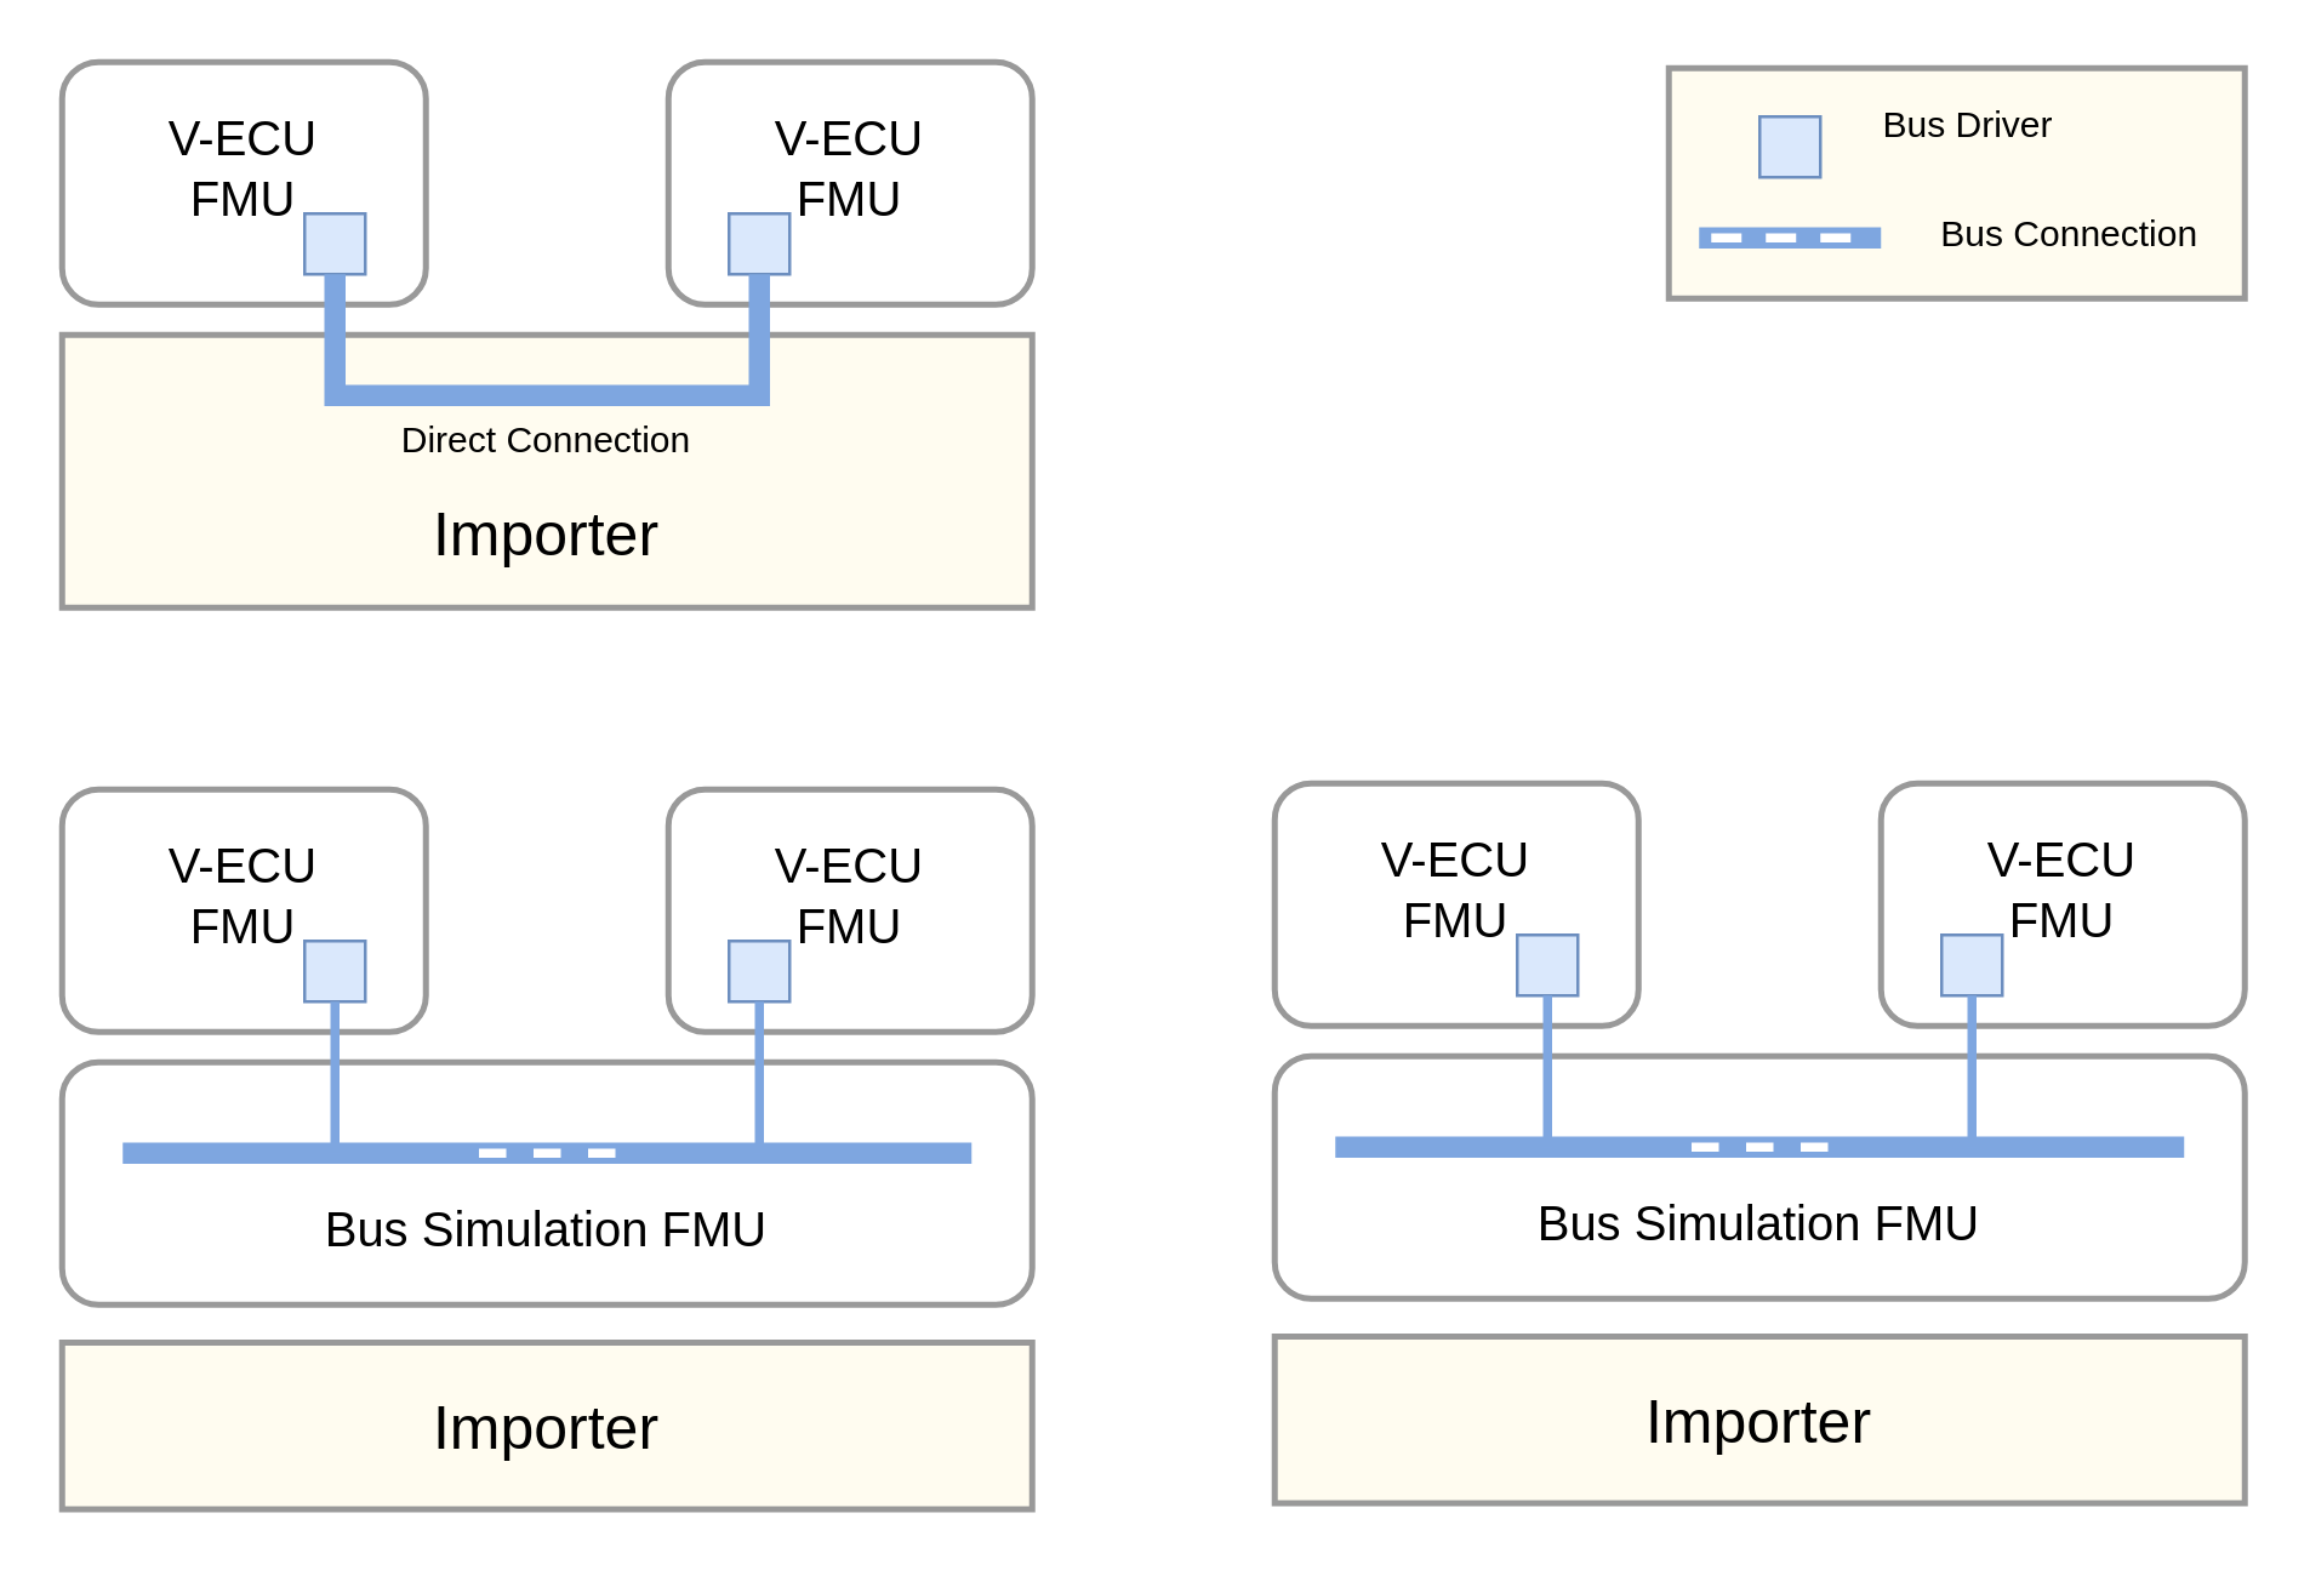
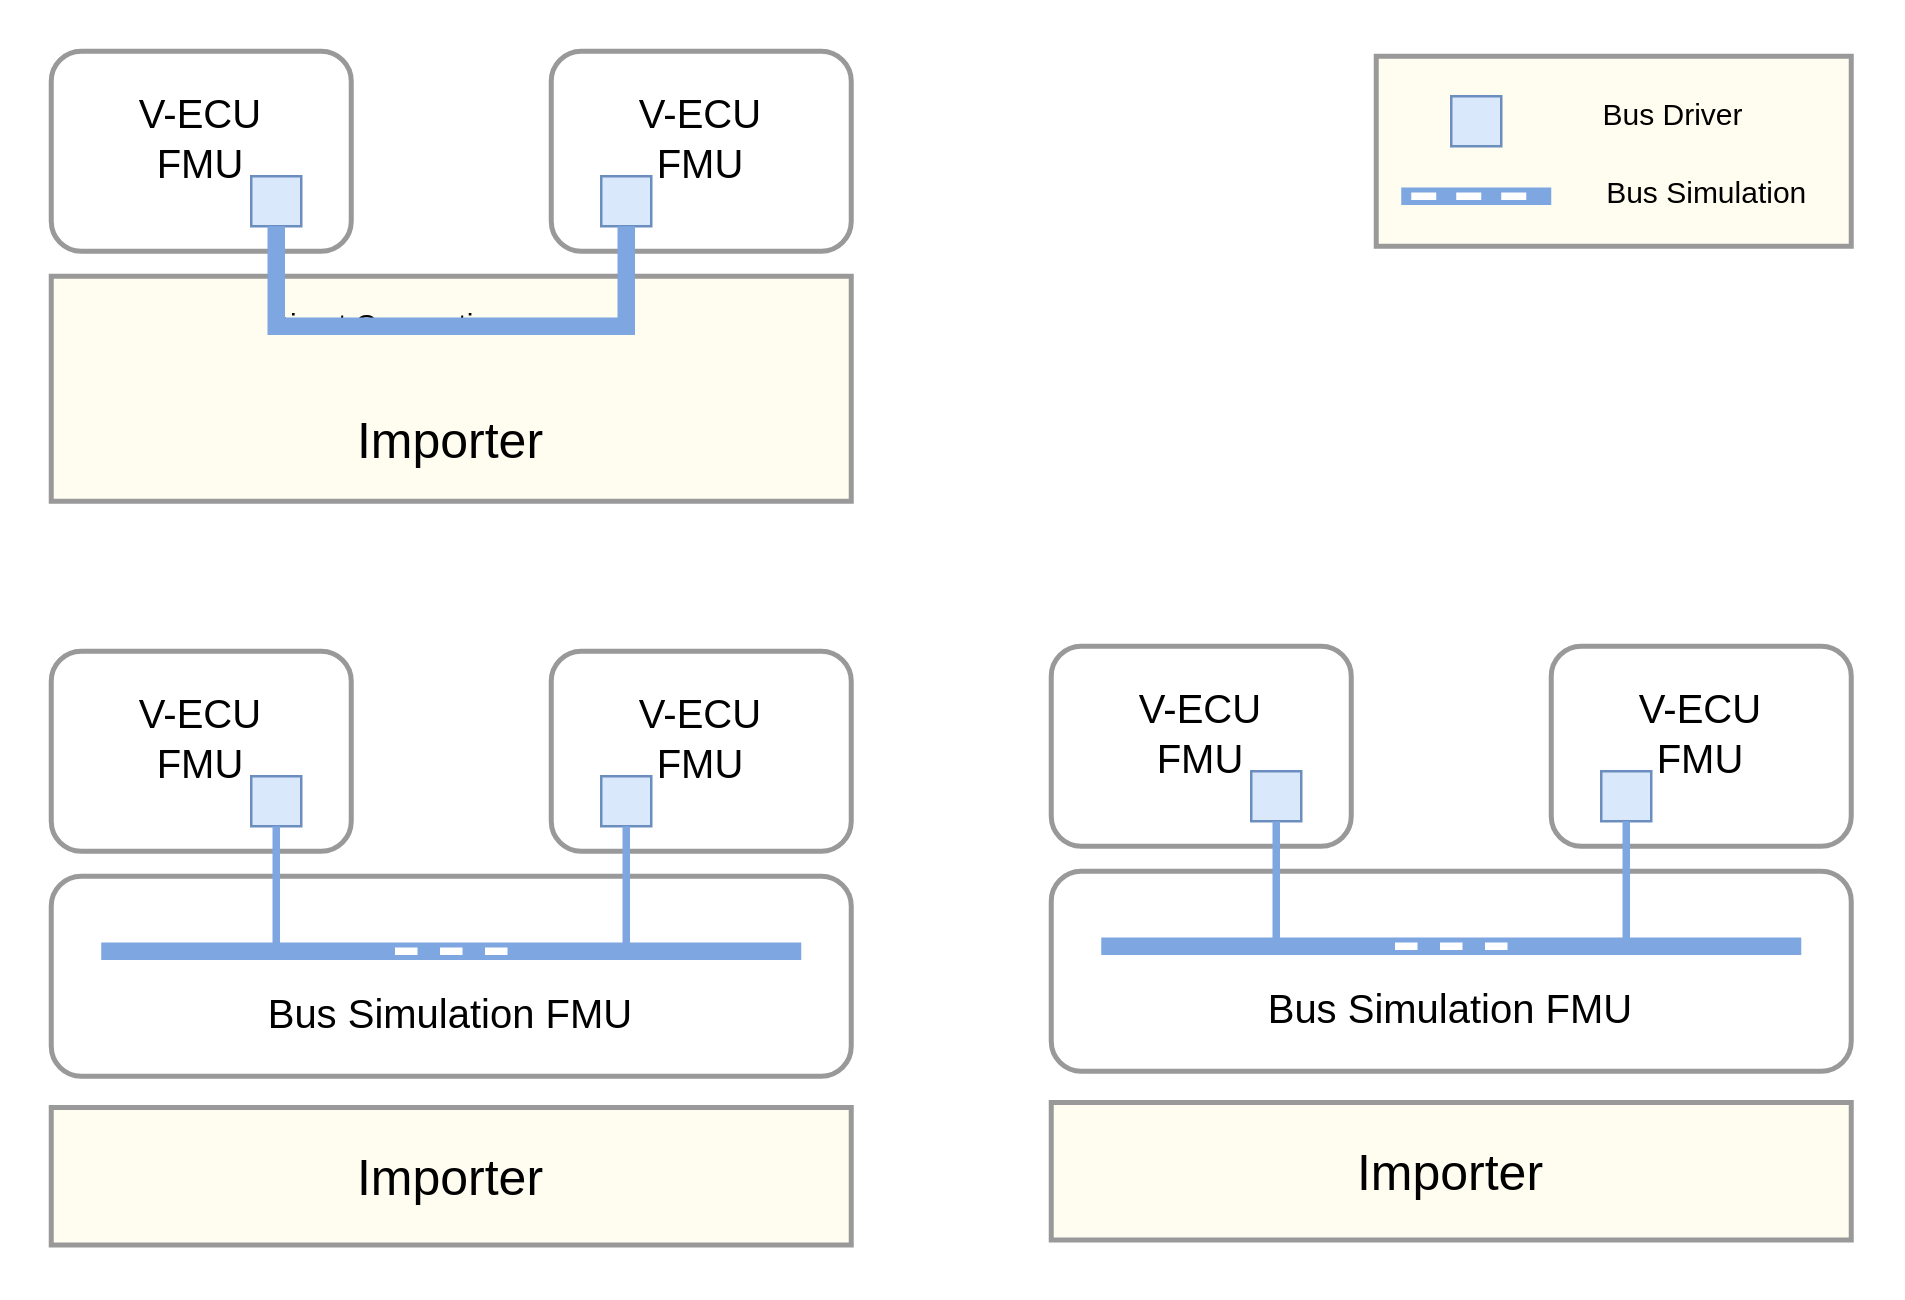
- <mxCell id="44" value="&lt;div&gt;Bus Driver&lt;/div&gt;" style="text;html=1;strokeColor=none;fillColor=none;align=center;verticalAlign=middle;whiteSpace=wrap;rounded=0;" vertex="1" parent="1"><mxGeometry x="614" y="26" width="70" height="30" as="geometry" /></mxCell>
+ <mxCell id="44" value="&lt;div&gt;Bus Driver&lt;/div&gt;" style="text;html=1;strokeColor=none;fillColor=none;align=center;verticalAlign=middle;whiteSpace=wrap;rounded=0;" vertex="1" parent="1"><mxGeometry x="634" y="31" width="70" height="30" as="geometry" /></mxCell>
- <mxCell id="45" value="&lt;div&gt;Bus Connection&lt;/div&gt;" style="text;html=1;strokeColor=none;fillColor=none;align=center;verticalAlign=middle;whiteSpace=wrap;rounded=0;" vertex="1" parent="1"><mxGeometry x="635" y="62" width="95" height="30" as="geometry" /></mxCell>
+ <mxCell id="45" value="&lt;div&gt;Bus Simulation&lt;/div&gt;" style="text;html=1;strokeColor=none;fillColor=none;align=center;verticalAlign=middle;whiteSpace=wrap;rounded=0;" vertex="1" parent="1"><mxGeometry x="635" y="62" width="95" height="30" as="geometry" /></mxCell>
- <mxCell id="8" value="&lt;div&gt;Direct Connection&lt;/div&gt;" style="text;html=1;strokeColor=none;fillColor=none;align=center;verticalAlign=middle;whiteSpace=wrap;rounded=0;" parent="1" vertex="1"><mxGeometry x="125" y="130" width="110" height="30" as="geometry" /></mxCell>
+ <mxCell id="8" value="&lt;div&gt;Direct Connection&lt;/div&gt;" style="text;html=1;strokeColor=none;fillColor=none;align=center;verticalAlign=middle;whiteSpace=wrap;rounded=0;" parent="1" vertex="1"><mxGeometry x="100" y="115" width="110" height="30" as="geometry" /></mxCell>
